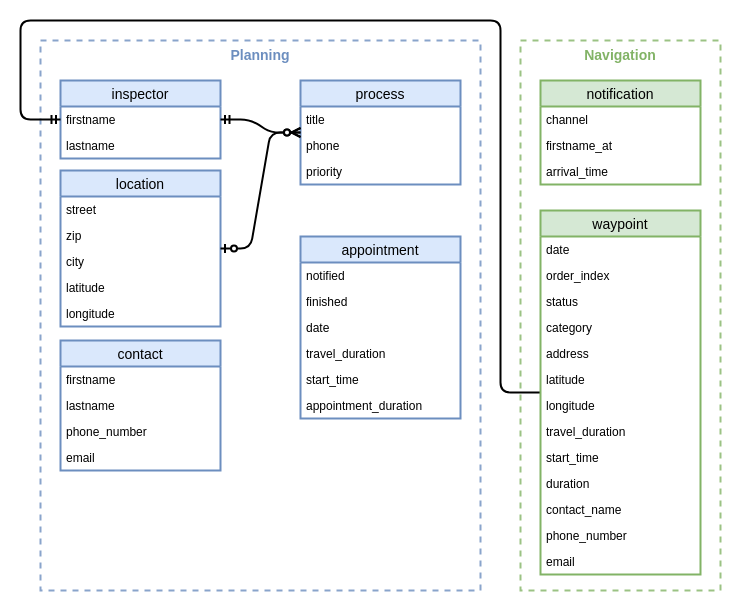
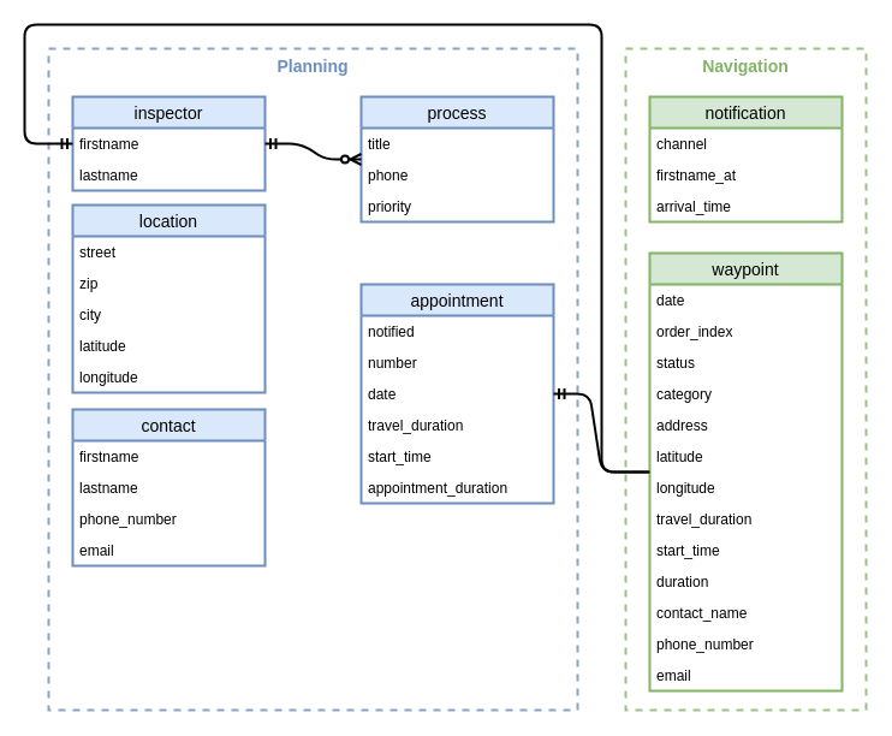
- <mxCell id="23" value="" style="edgeStyle=entityRelationEdgeStyle;fontSize=12;html=1;endArrow=ERzeroToMany;startArrow=ERzeroToOne;strokeWidth=2;" parent="1" source="7" target="18" edge="1"><mxGeometry width="100" height="100" relative="1" as="geometry"><mxPoint x="760" y="332" as="sourcePoint" /><mxPoint x="820" y="207" as="targetPoint" /></mxGeometry></mxCell>
- <mxCell id="26" value="finished" style="text;strokeColor=none;fillColor=none;spacingLeft=4;spacingRight=4;overflow=hidden;rotatable=0;points=[[0,0.5],[1,0.5]];portConstraint=eastwest;fontSize=12;" parent="24" vertex="1"><mxGeometry y="52" width="160" height="26" as="geometry" /></mxCell>
+ <mxCell id="26" value="number" style="text;strokeColor=none;fillColor=none;spacingLeft=4;spacingRight=4;overflow=hidden;rotatable=0;points=[[0,0.5],[1,0.5]];portConstraint=eastwest;fontSize=12;" parent="24" vertex="1"><mxGeometry y="52" width="160" height="26" as="geometry" /></mxCell>
+ <mxCell id="50" value="" style="endArrow=ERmandOne;html=1;strokeColor=#000000;strokeWidth=2;endFill=0;" parent="1" source="36" target="24" edge="1"><mxGeometry width="50" height="50" relative="1" as="geometry"><mxPoint x="630" y="194" as="sourcePoint" /><mxPoint x="630" y="220" as="targetPoint" /><Array as="points"><mxPoint x="500" y="392" /><mxPoint x="490" y="327" /></Array></mxGeometry></mxCell>
